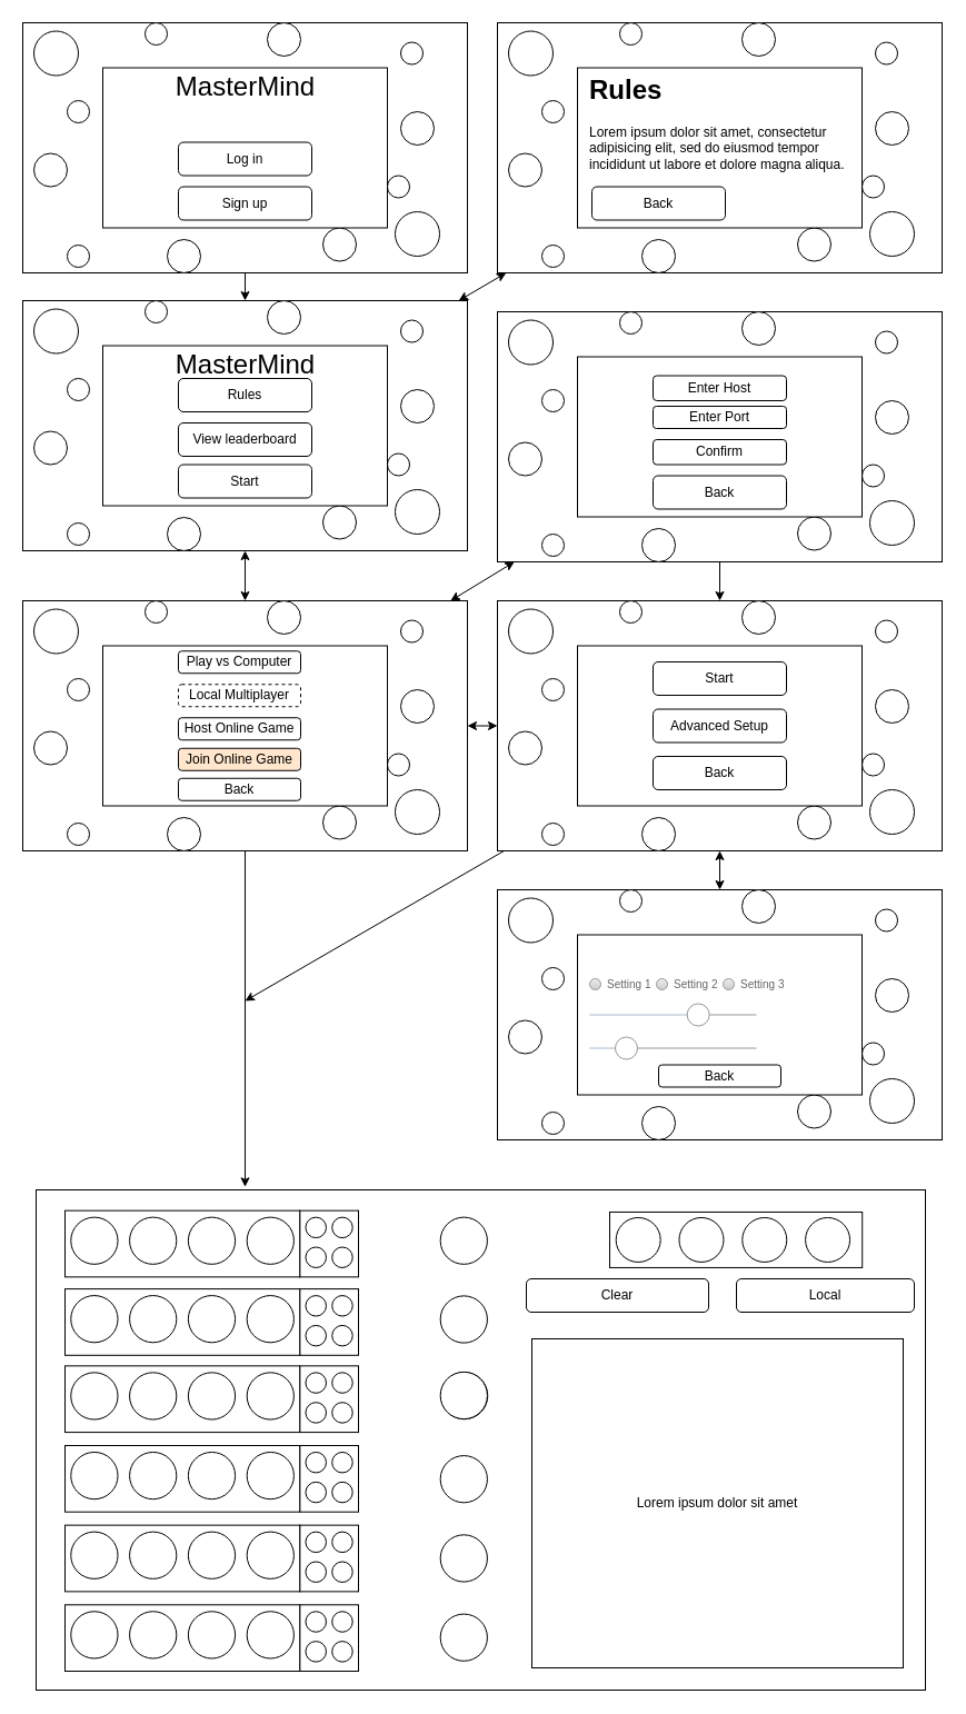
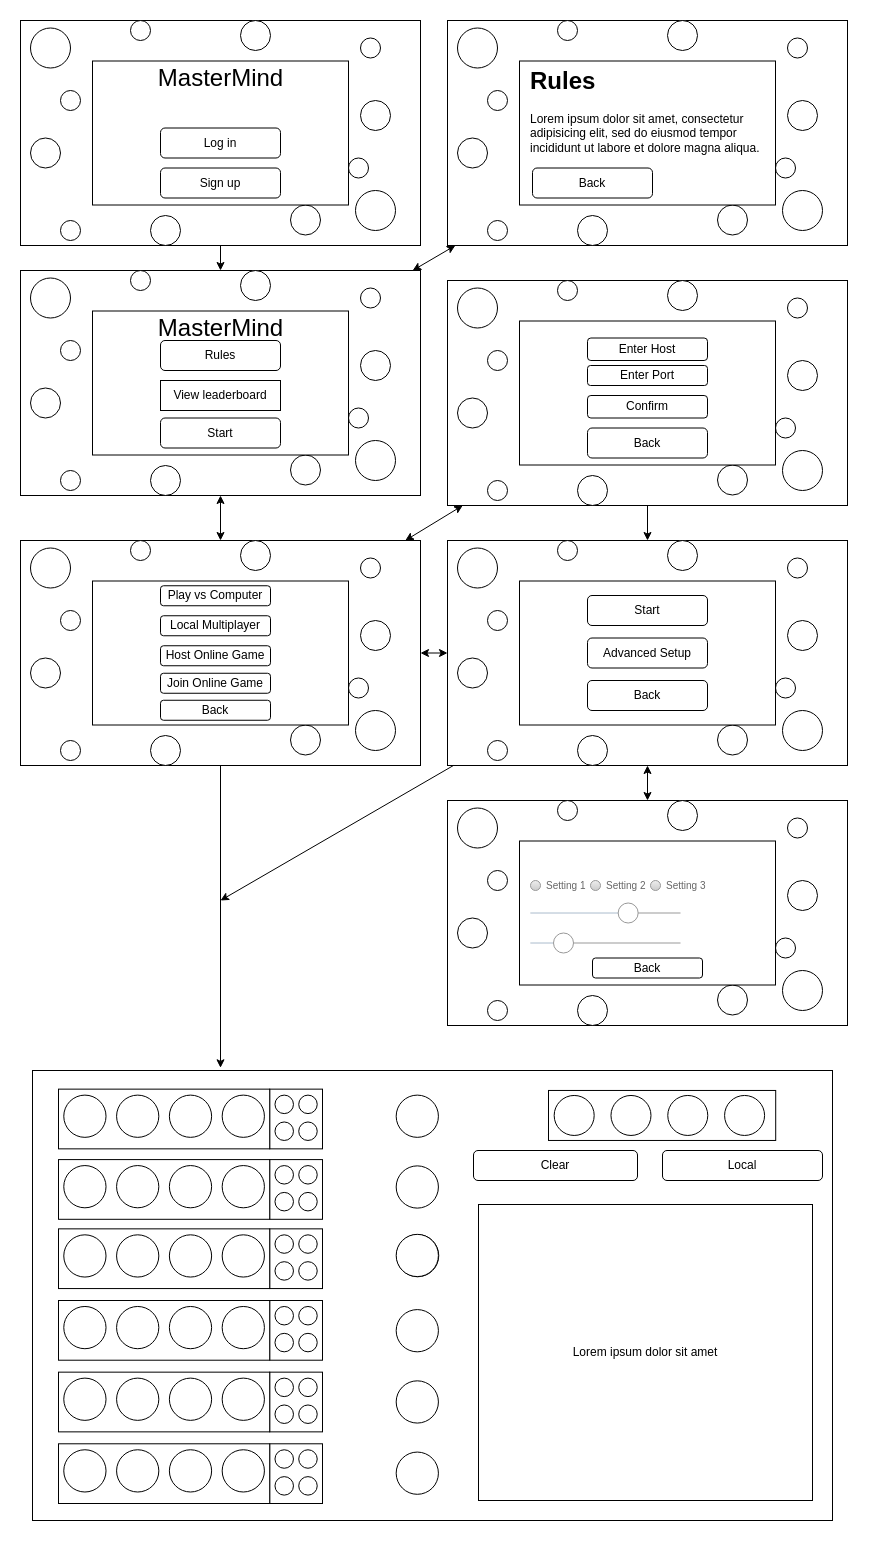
- <mxCell id="38" value="View leaderboard" style="rounded=1;whiteSpace=wrap;html=1;" vertex="1" parent="20"><mxGeometry x="140" y="110" width="120" height="30" as="geometry" /></mxCell>
+ <mxCell id="38" value="View leaderboard" style="whiteSpace=wrap;html=1;rounded=0;" vertex="1" parent="20"><mxGeometry x="140" y="110" width="120" height="30" as="geometry" /></mxCell>
- <mxCell id="72" value="Local Multiplayer" style="rounded=1;whiteSpace=wrap;html=1;dashed=1;" parent="56" vertex="1"><mxGeometry x="140" y="75.25" width="110" height="20" as="geometry" /></mxCell>
+ <mxCell id="72" value="Local Multiplayer" style="rounded=1;whiteSpace=wrap;html=1;" parent="56" vertex="1"><mxGeometry x="140" y="75.25" width="110" height="20" as="geometry" /></mxCell>
- <mxCell id="74" value="Join Online Game" style="rounded=1;whiteSpace=wrap;html=1;fillColor=#ffe6cc;" parent="56" vertex="1"><mxGeometry x="140" y="132.75" width="110" height="20" as="geometry" /></mxCell>
+ <mxCell id="74" value="Join Online Game" style="rounded=1;whiteSpace=wrap;html=1;" parent="56" vertex="1"><mxGeometry x="140" y="132.75" width="110" height="20" as="geometry" /></mxCell>
